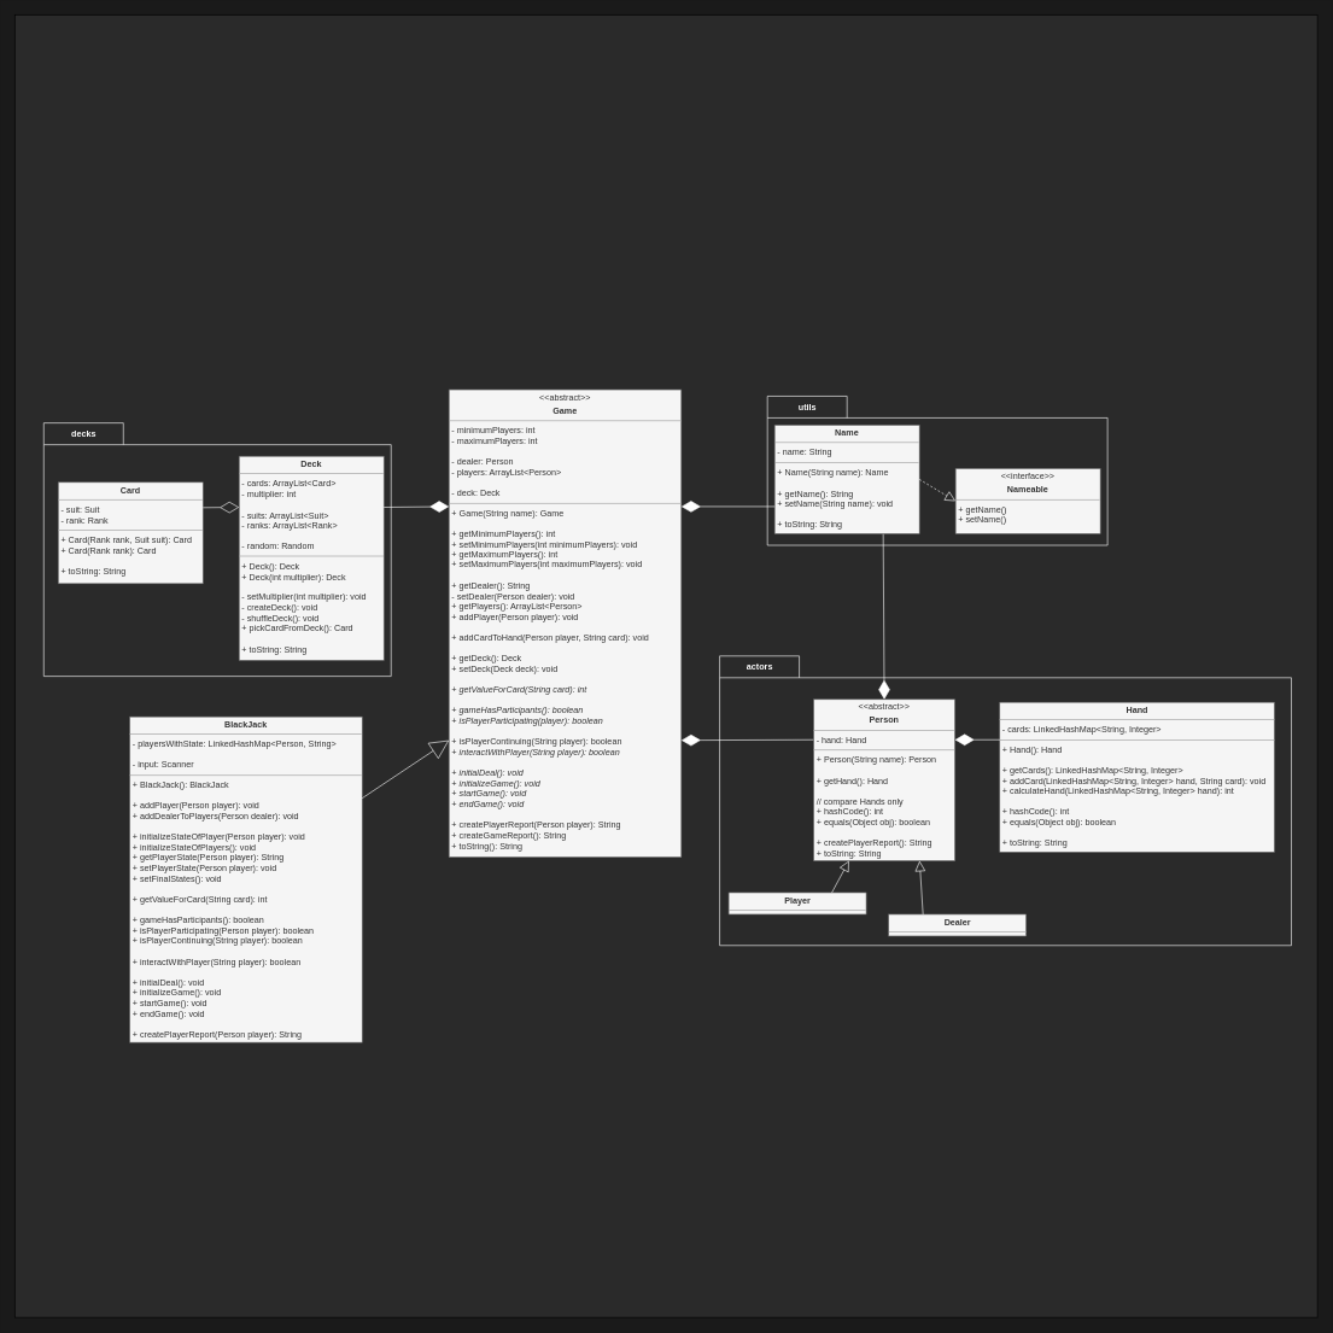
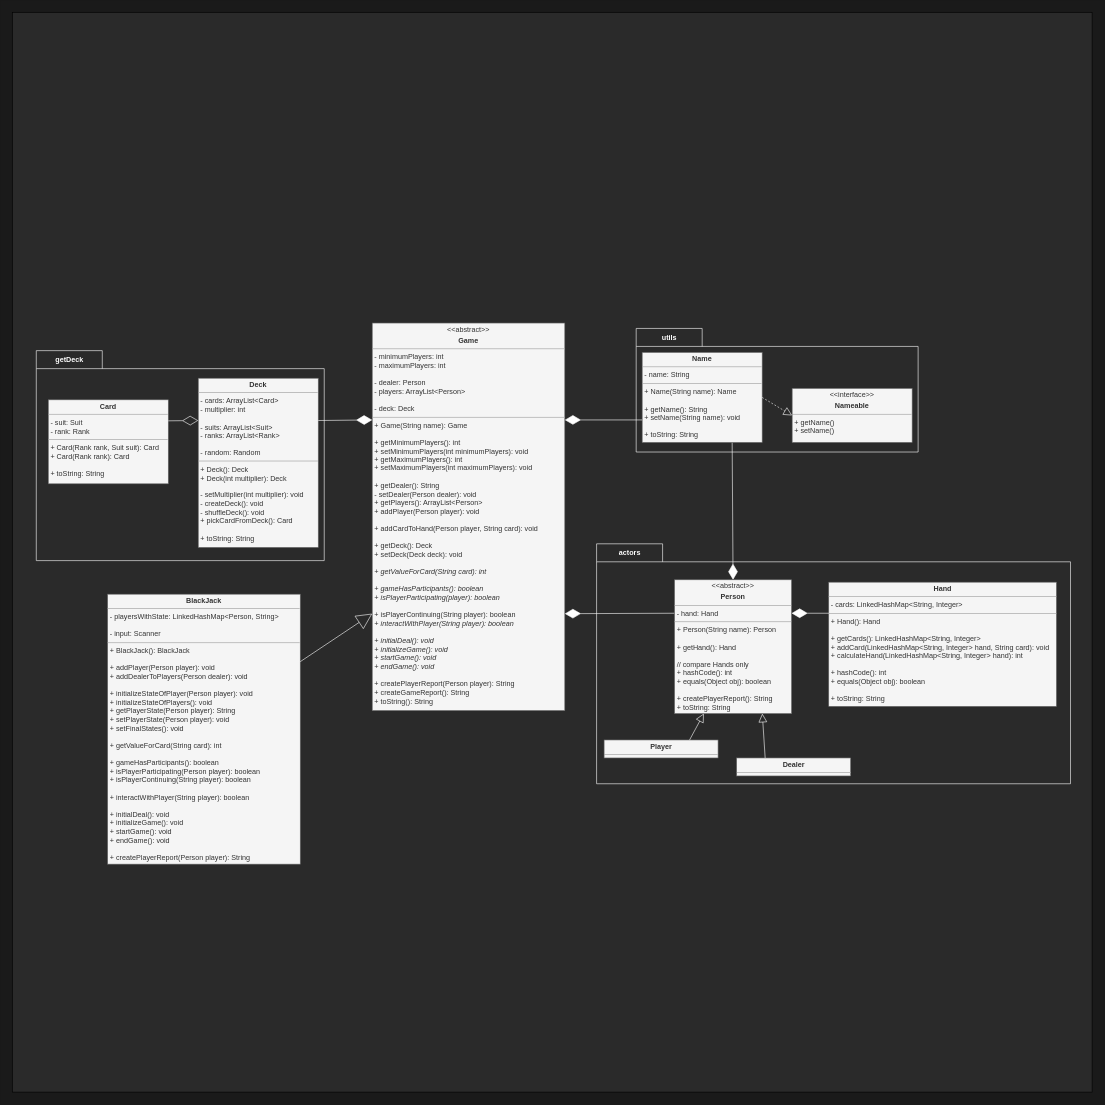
- <mxCell id="19" value="&lt;font color=&quot;#ffffff&quot;&gt;decks&lt;/font&gt;" style="shape=folder;fontStyle=1;tabWidth=110;tabHeight=30;tabPosition=left;html=1;boundedLbl=1;labelInHeader=1;container=1;collapsible=0;recursiveResize=0;fillColor=none;fontColor=#333333;strokeColor=#FFFFFF;" parent="1" vertex="1"><mxGeometry x="60" y="584" width="480" height="350" as="geometry" /></mxCell>
+ <mxCell id="19" value="&lt;font color=&quot;#ffffff&quot;&gt;getDeck&lt;/font&gt;" style="shape=folder;fontStyle=1;tabWidth=110;tabHeight=30;tabPosition=left;html=1;boundedLbl=1;labelInHeader=1;container=1;collapsible=0;recursiveResize=0;fillColor=none;fontColor=#333333;strokeColor=#FFFFFF;" parent="1" vertex="1"><mxGeometry x="60" y="584" width="480" height="350" as="geometry" /></mxCell>
